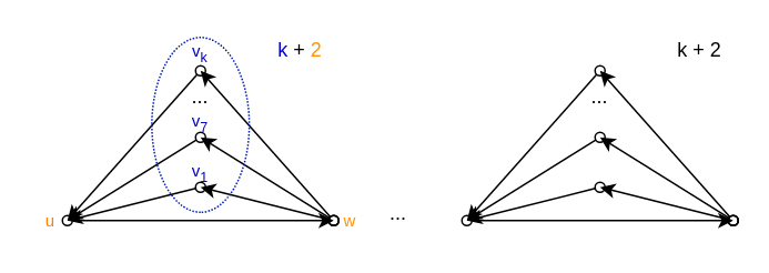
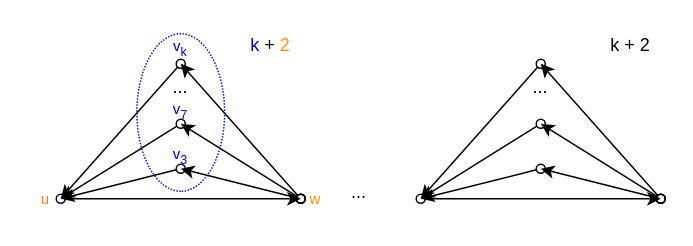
- <mxCell id="14" value="&lt;font style=&quot;font-size: 10px;&quot;&gt;v&lt;sub&gt;1&lt;/sub&gt;&lt;/font&gt;" style="text;strokeColor=none;align=center;fillColor=none;html=1;verticalAlign=middle;whiteSpace=wrap;rounded=0;fontColor=#0000CC;" parent="1" vertex="1"><mxGeometry x="110" y="92" width="20" height="20" as="geometry" /></mxCell>
+ <mxCell id="14" value="&lt;font style=&quot;font-size: 10px;&quot;&gt;v&lt;sub&gt;3&lt;/sub&gt;&lt;/font&gt;" style="text;strokeColor=none;align=center;fillColor=none;html=1;verticalAlign=middle;whiteSpace=wrap;rounded=0;fontColor=#0000CC;" parent="1" vertex="1"><mxGeometry x="110" y="92" width="20" height="20" as="geometry" /></mxCell>
